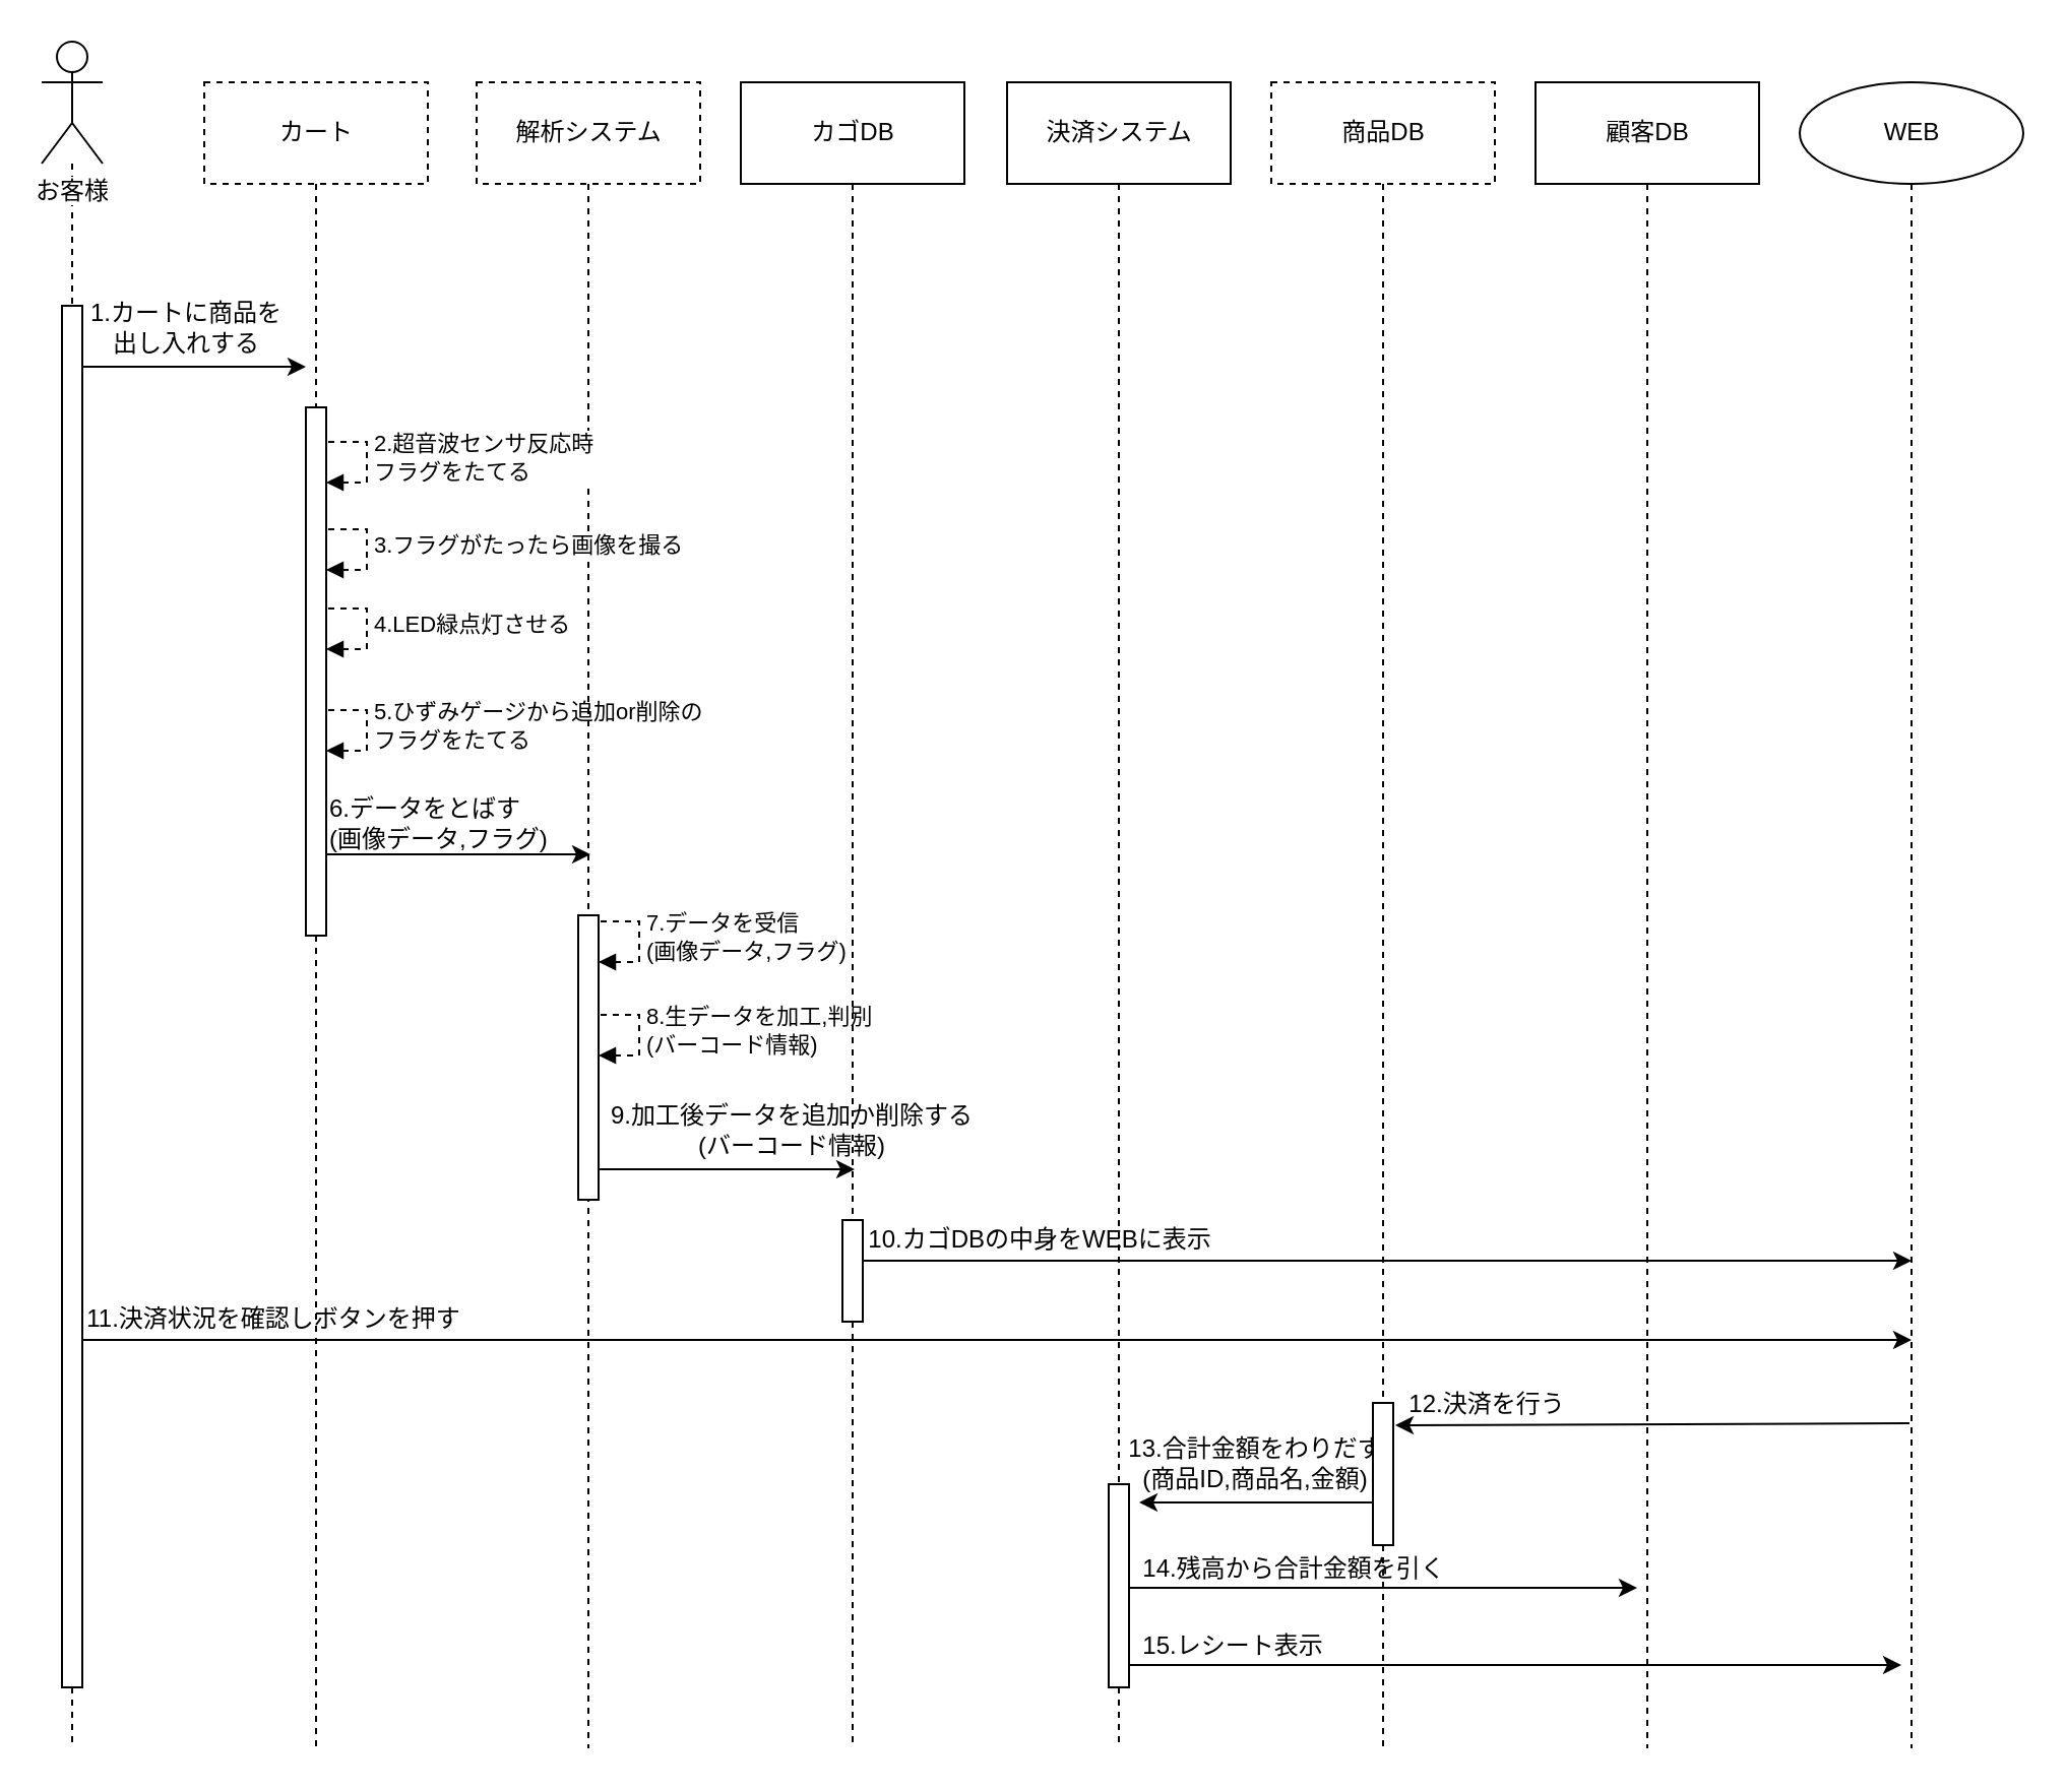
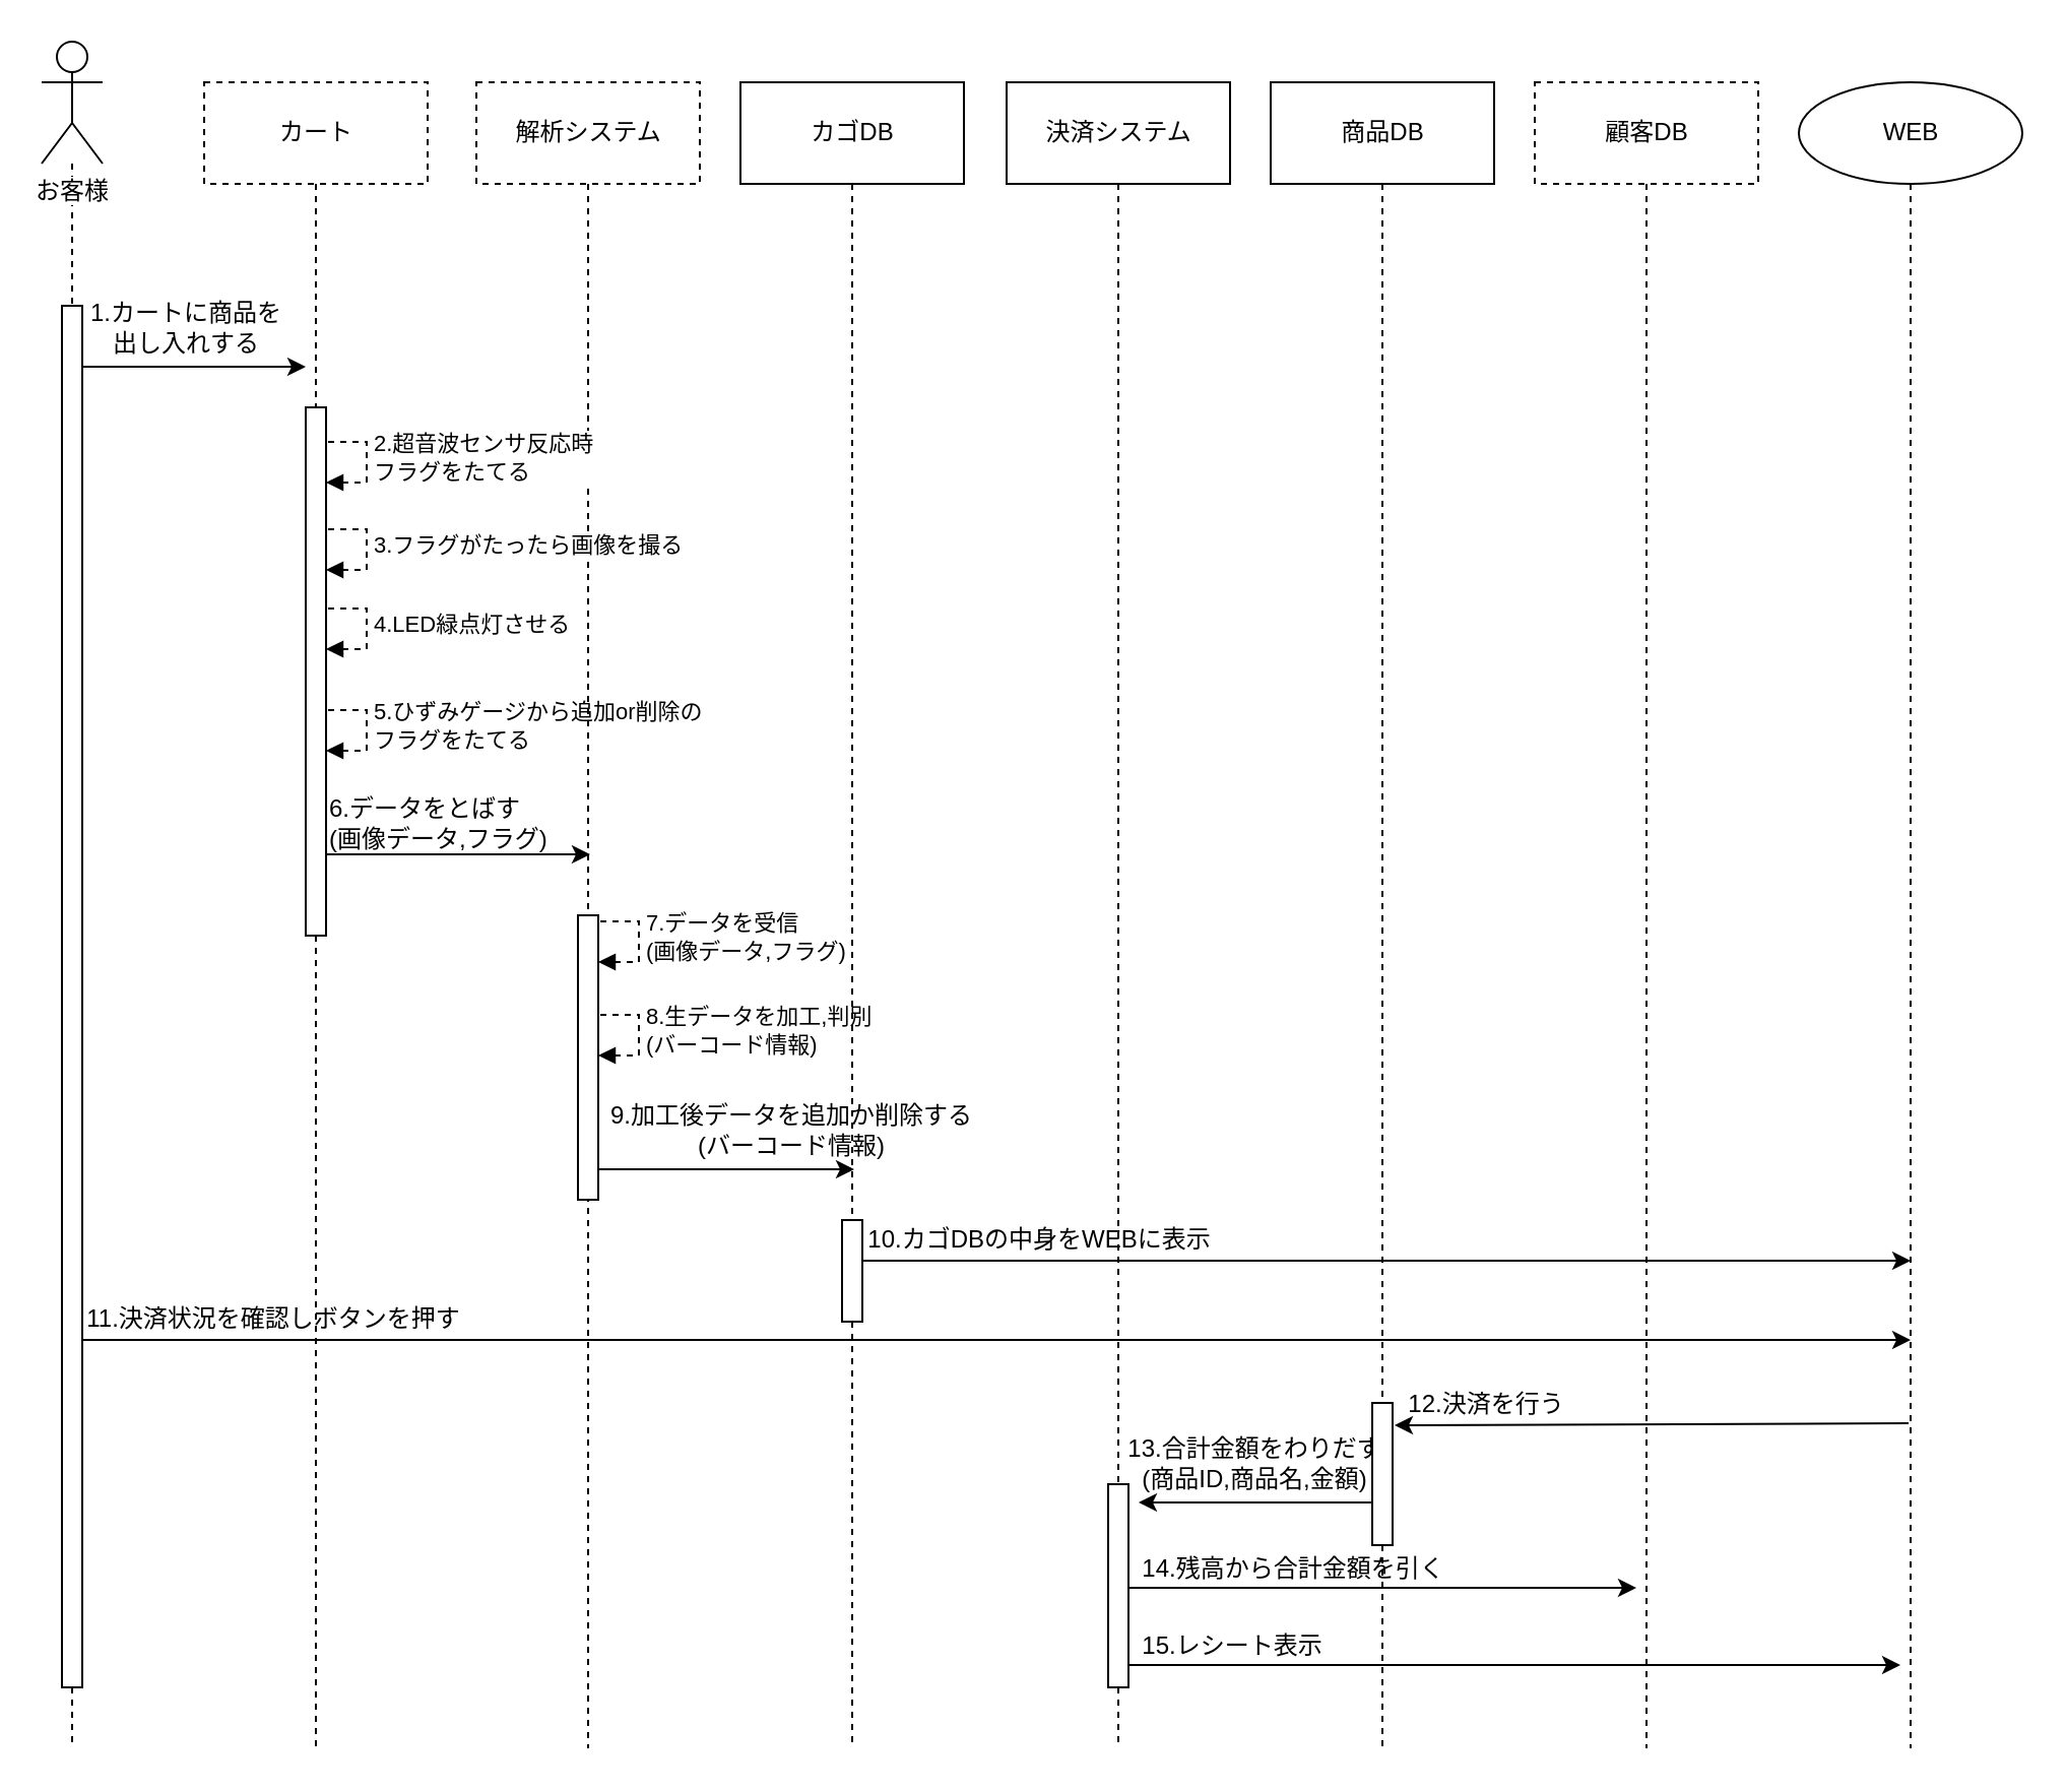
- <mxCell id="22" value="商品DB" style="html=1;dashed=1;" parent="1" vertex="1"><mxGeometry x="625" y="40" width="110" height="50" as="geometry" /></mxCell>
+ <mxCell id="22" value="商品DB" style="html=1;" parent="1" vertex="1"><mxGeometry x="625" y="40" width="110" height="50" as="geometry" /></mxCell>
- <mxCell id="26" value="顧客DB" style="html=1;" parent="1" vertex="1"><mxGeometry x="755" y="40" width="110" height="50" as="geometry" /></mxCell>
+ <mxCell id="26" value="顧客DB" style="html=1;dashed=1;" parent="1" vertex="1"><mxGeometry x="755" y="40" width="110" height="50" as="geometry" /></mxCell>
